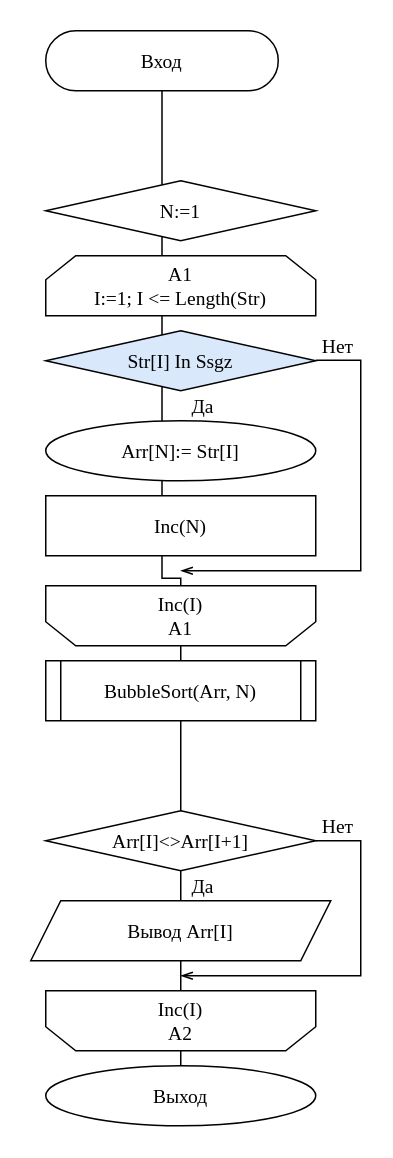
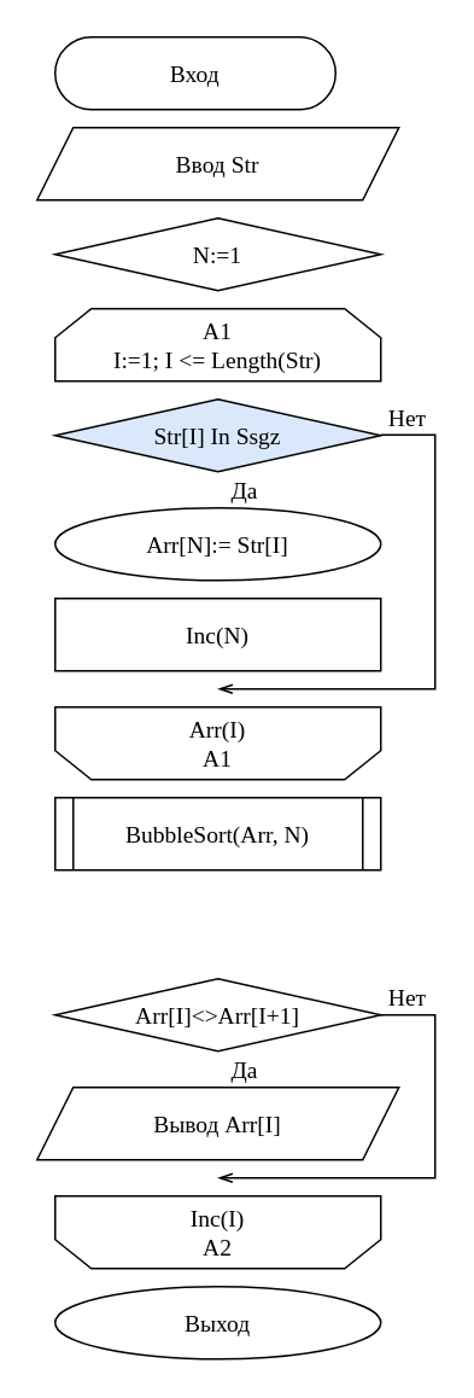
+ <mxCell id="5" value="Ввод Str" style="shape=parallelogram;perimeter=parallelogramPerimeter;whiteSpace=wrap;html=1;fixedSize=1;fontFamily=Times New Roman;fontSize=13;align=center;verticalAlign=middle;" parent="1" vertex="1"><mxGeometry x="20" y="70" width="200" height="40" as="geometry" /></mxCell>
- <mxCell id="2" value="" style="endArrow=none;html=1;rounded=0;edgeStyle=orthogonalEdgeStyle;entryX=0.5;entryY=1;entryDx=0;entryDy=0;exitX=0.5;exitY=0;exitDx=0;exitDy=0;fontFamily=Times New Roman;fontSize=13;verticalAlign=middle;align=center;" parent="1" source="4" target="3" edge="1"><mxGeometry width="50" height="50" relative="1" as="geometry"><mxPoint x="230" y="230" as="sourcePoint" /><mxPoint x="230" y="190" as="targetPoint" /></mxGeometry></mxCell>
- <mxCell id="16" value="Inc(I)&lt;br style=&quot;font-size: 13px;&quot;&gt;A1" style="shape=loopLimit;whiteSpace=wrap;html=1;rounded=0;strokeWidth=1;direction=west;fontFamily=Times New Roman;fontSize=13;verticalAlign=middle;align=center;" parent="1" vertex="1"><mxGeometry x="30" y="390" width="180" height="40" as="geometry" /></mxCell>
+ <mxCell id="16" value="Arr(I)&lt;br style=&quot;font-size: 13px;&quot;&gt;A1" style="shape=loopLimit;whiteSpace=wrap;html=1;rounded=0;strokeWidth=1;direction=west;fontFamily=Times New Roman;fontSize=13;verticalAlign=middle;align=center;" parent="1" vertex="1"><mxGeometry x="30" y="390" width="180" height="40" as="geometry" /></mxCell>
